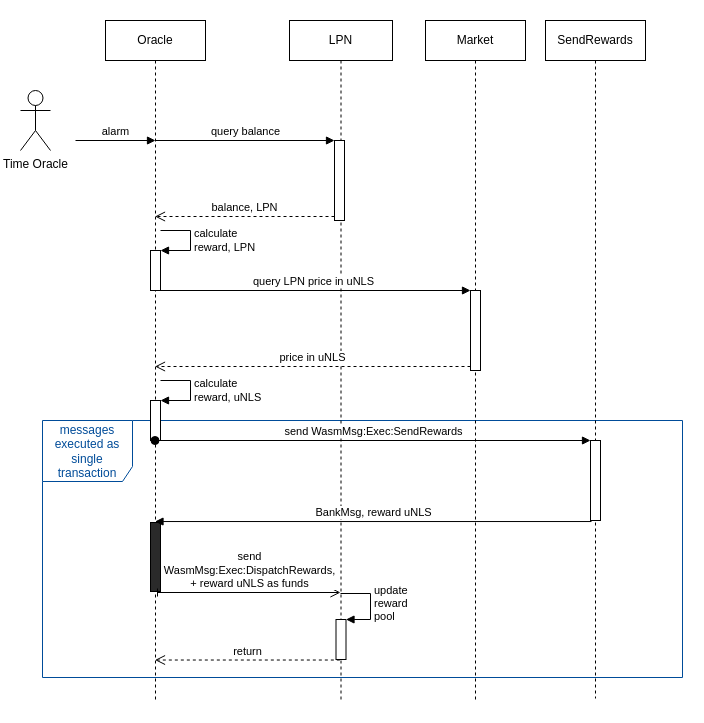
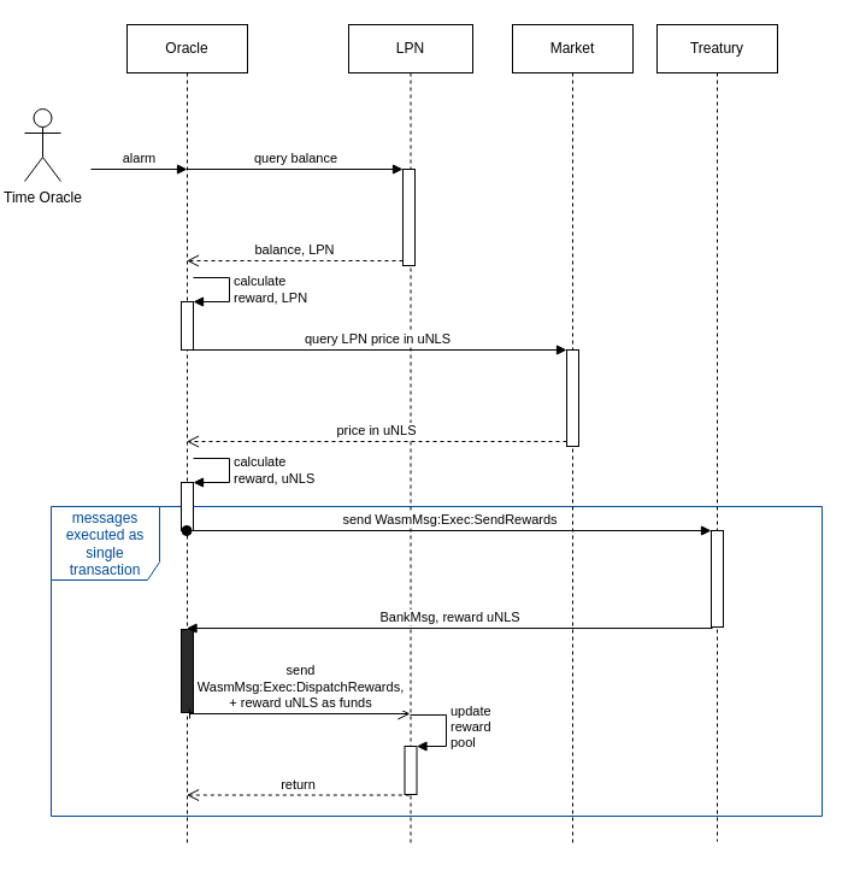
- <mxCell id="16" value="SendRewards" style="shape=umlLifeline;perimeter=lifelinePerimeter;whiteSpace=wrap;html=1;container=1;collapsible=0;recursiveResize=0;outlineConnect=0;strokeColor=#000000;fontColor=#000000;labelBackgroundColor=#FFFFFF;fillColor=#FFFFFF;" parent="1" vertex="1"><mxGeometry x="545" y="20" width="100" height="678" as="geometry" /></mxCell>
+ <mxCell id="16" value="Treatury" style="shape=umlLifeline;perimeter=lifelinePerimeter;whiteSpace=wrap;html=1;container=1;collapsible=0;recursiveResize=0;outlineConnect=0;strokeColor=#000000;fontColor=#000000;labelBackgroundColor=#FFFFFF;fillColor=#FFFFFF;" parent="1" vertex="1"><mxGeometry x="545" y="20" width="100" height="678" as="geometry" /></mxCell>
